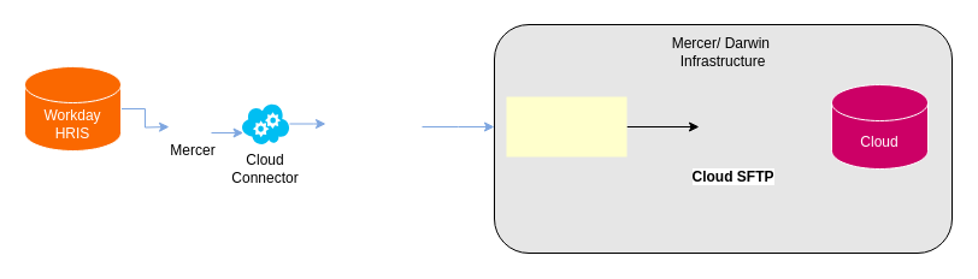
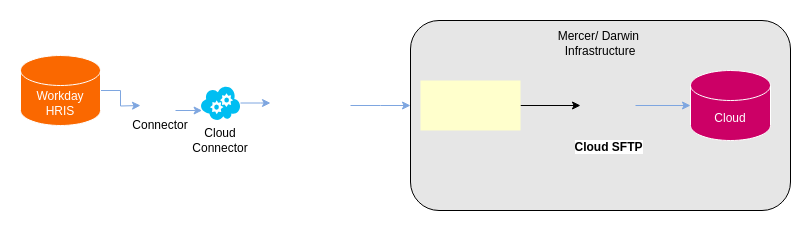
+ <mxCell id="10" style="edgeStyle=orthogonalEdgeStyle;rounded=0;orthogonalLoop=1;jettySize=auto;html=1;entryX=0;entryY=0.5;entryDx=0;entryDy=0;entryPerimeter=0;strokeColor=#7EA6E0;align=center;verticalAlign=middle;fontFamily=Helvetica;fontSize=11;fontColor=default;labelBackgroundColor=default;endArrow=classic;endFill=1;" parent="1" source="6" target="5" edge="1"><mxGeometry relative="1" as="geometry" /></mxCell>
- <mxCell id="14" value="Mercer" style="text;html=1;align=center;verticalAlign=middle;whiteSpace=wrap;rounded=0;" parent="1" vertex="1"><mxGeometry x="130" y="110" width="60" height="30" as="geometry" /></mxCell>
+ <mxCell id="14" value="Connector" style="text;html=1;align=center;verticalAlign=middle;whiteSpace=wrap;rounded=0;" parent="1" vertex="1"><mxGeometry x="130" y="110" width="60" height="30" as="geometry" /></mxCell>
